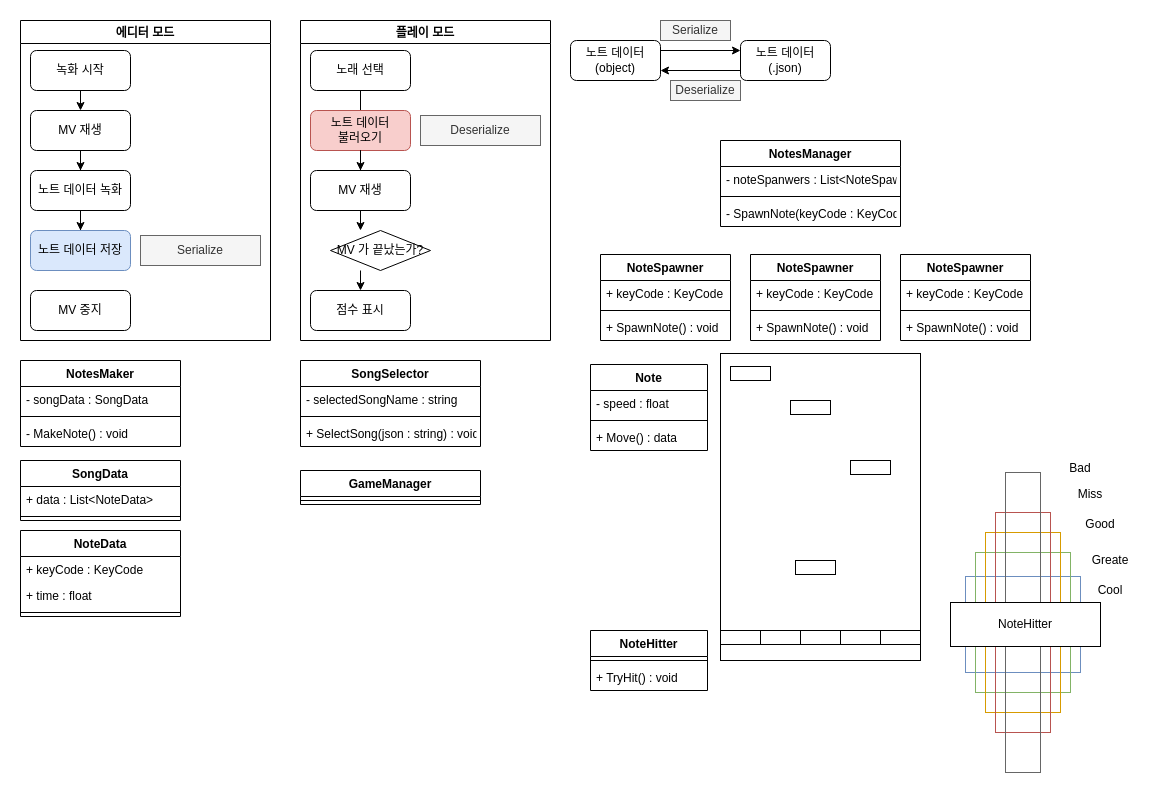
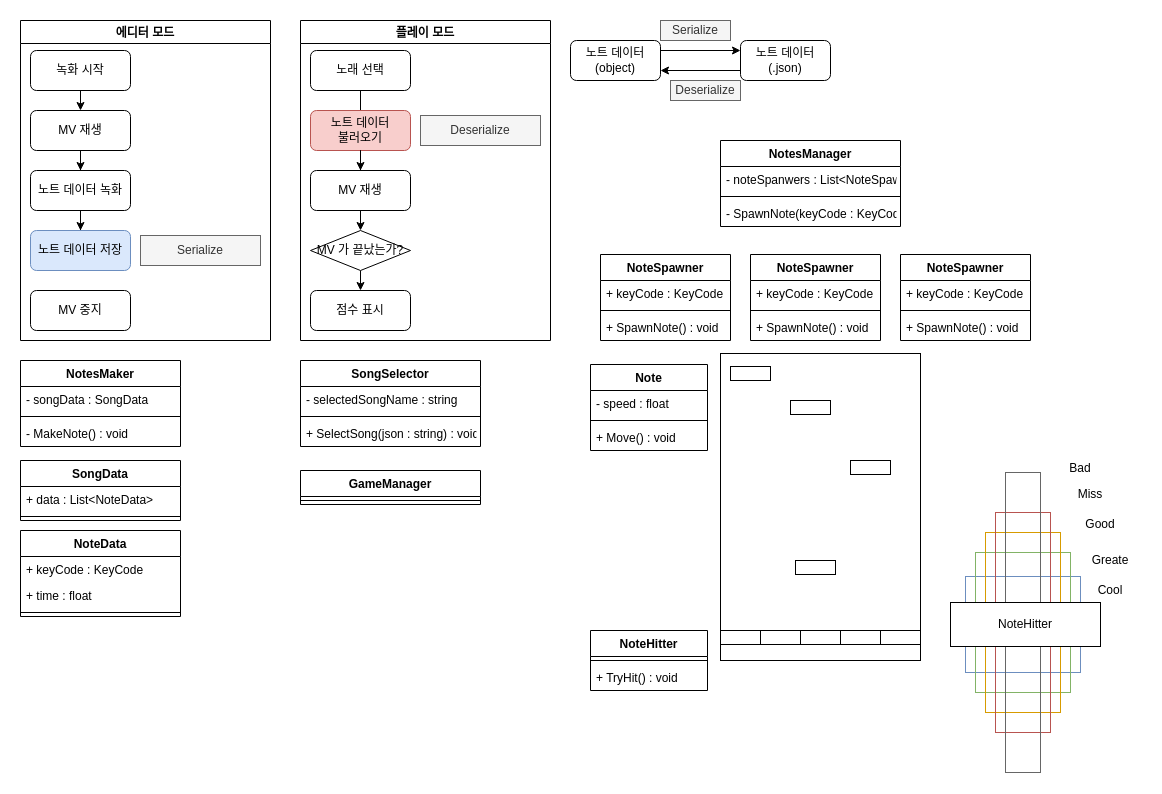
- <mxCell id="21" value="MV 가 끝났는가?" style="rhombus;whiteSpace=wrap;html=1;" vertex="1" parent="12"><mxGeometry x="30" y="210" width="100" height="40" as="geometry" /></mxCell>
+ <mxCell id="21" value="MV 가 끝났는가?" style="rhombus;whiteSpace=wrap;html=1;" vertex="1" parent="12"><mxGeometry x="10" y="210" width="100" height="40" as="geometry" /></mxCell>
- <mxCell id="63" value="+ Move() : data" style="text;strokeColor=none;fillColor=none;align=left;verticalAlign=top;spacingLeft=4;spacingRight=4;overflow=hidden;rotatable=0;points=[[0,0.5],[1,0.5]];portConstraint=eastwest;" vertex="1" parent="60"><mxGeometry y="60" width="117" height="26" as="geometry" /></mxCell>
+ <mxCell id="63" value="+ Move() : void" style="text;strokeColor=none;fillColor=none;align=left;verticalAlign=top;spacingLeft=4;spacingRight=4;overflow=hidden;rotatable=0;points=[[0,0.5],[1,0.5]];portConstraint=eastwest;" vertex="1" parent="60"><mxGeometry y="60" width="117" height="26" as="geometry" /></mxCell>
